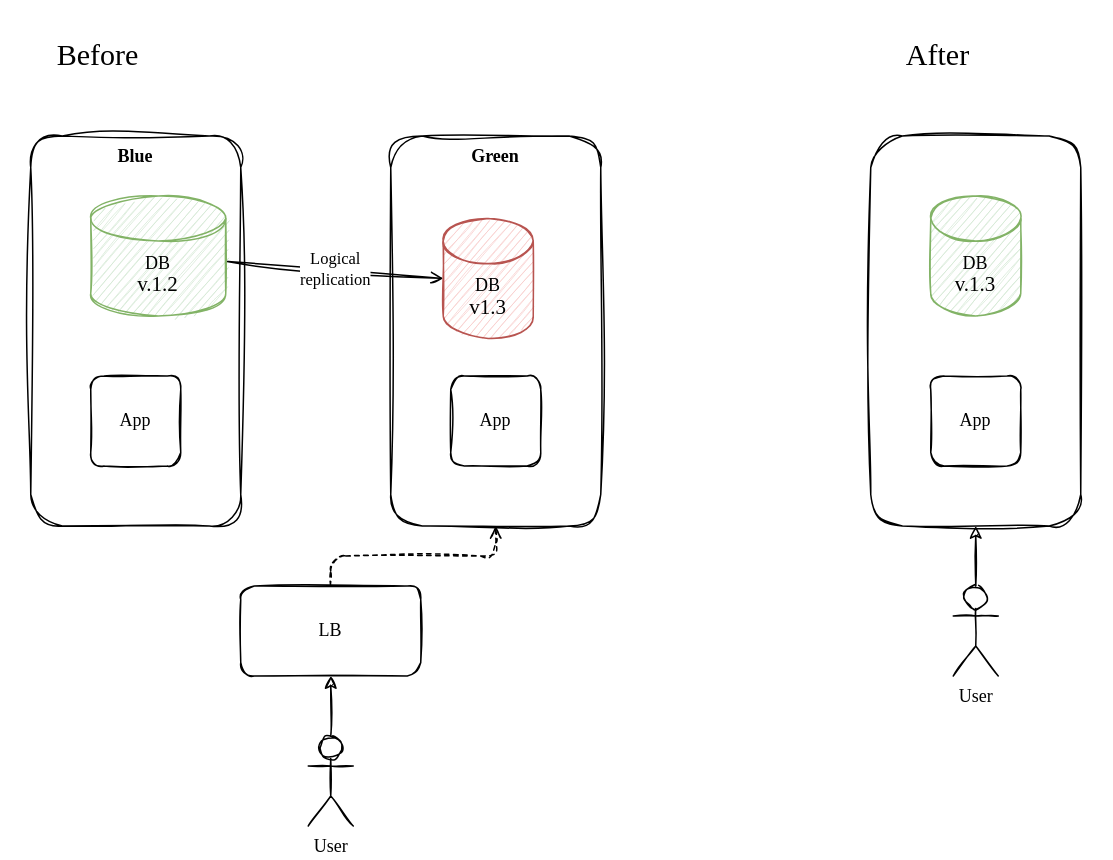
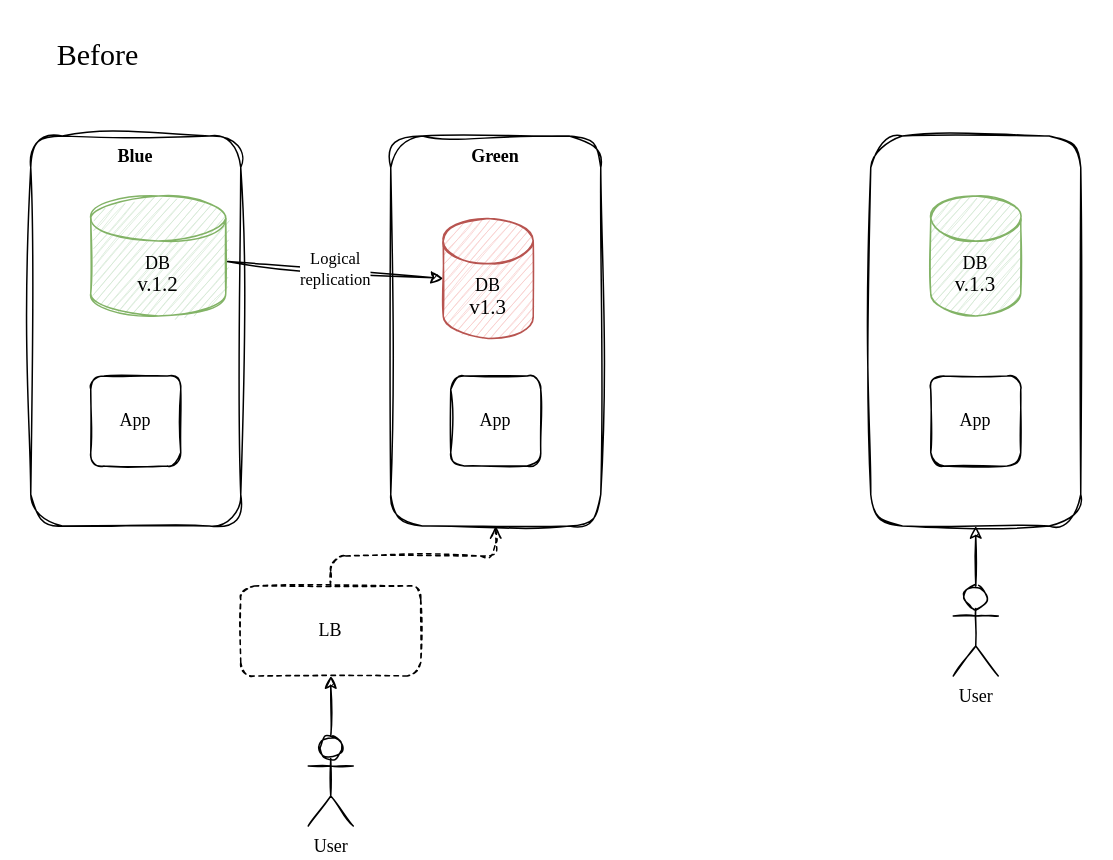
- <mxCell id="17" value="After" style="text;html=1;strokeColor=none;fillColor=none;align=center;verticalAlign=middle;whiteSpace=wrap;rounded=0;sketch=1;fontFamily=Architects Daughter;fontSource=https%3A%2F%2Ffonts.googleapis.com%2Fcss%3Ffamily%3DArchitects%2BDaughter;fontSize=20;" parent="1" vertex="1"><mxGeometry x="580" y="20" width="90" height="30" as="geometry" /></mxCell>
- <mxCell id="3" value="Logical&lt;br&gt;replication" style="edgeStyle=none;html=1;entryX=0;entryY=0.5;entryDx=0;entryDy=0;entryPerimeter=0;fontFamily=Architects Daughter;fontSource=https%3A%2F%2Ffonts.googleapis.com%2Fcss%3Ffamily%3DArchitects%2BDaughter;sketch=1;curveFitting=1;jiggle=2;endArrow=open;" parent="1" source="4" target="7" edge="1"><mxGeometry relative="1" as="geometry"><mxPoint as="offset" /></mxGeometry></mxCell>
+ <mxCell id="3" value="Logical&lt;br&gt;replication" style="edgeStyle=none;html=1;entryX=0;entryY=0.5;entryDx=0;entryDy=0;entryPerimeter=0;fontFamily=Architects Daughter;fontSource=https%3A%2F%2Ffonts.googleapis.com%2Fcss%3Ffamily%3DArchitects%2BDaughter;sketch=1;curveFitting=1;jiggle=2;" parent="1" source="4" target="7" edge="1"><mxGeometry relative="1" as="geometry"><mxPoint as="offset" /></mxGeometry></mxCell>
- <mxCell id="13" value="LB" style="rounded=1;whiteSpace=wrap;html=1;sketch=1;fontFamily=Architects Daughter;fontSource=https%3A%2F%2Ffonts.googleapis.com%2Fcss%3Ffamily%3DArchitects%2BDaughter;fontSize=12;fillColor=none;" parent="1" vertex="1"><mxGeometry x="160" y="390" width="120" height="60" as="geometry" /></mxCell>
+ <mxCell id="13" value="LB" style="rounded=1;whiteSpace=wrap;html=1;sketch=1;fontFamily=Architects Daughter;fontSource=https%3A%2F%2Ffonts.googleapis.com%2Fcss%3Ffamily%3DArchitects%2BDaughter;fontSize=12;fillColor=none;dashed=1;" parent="1" vertex="1"><mxGeometry x="160" y="390" width="120" height="60" as="geometry" /></mxCell>
